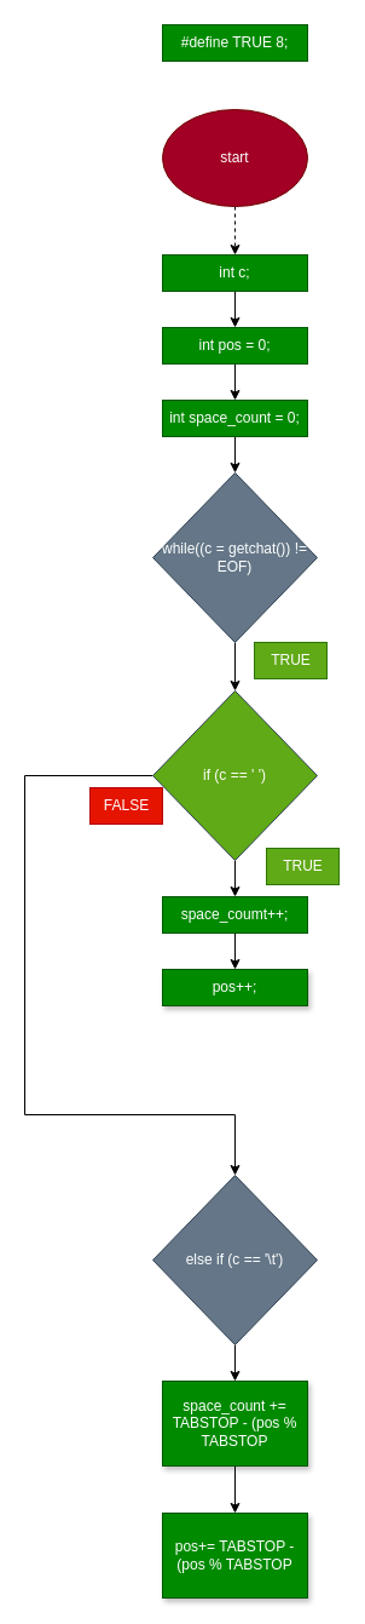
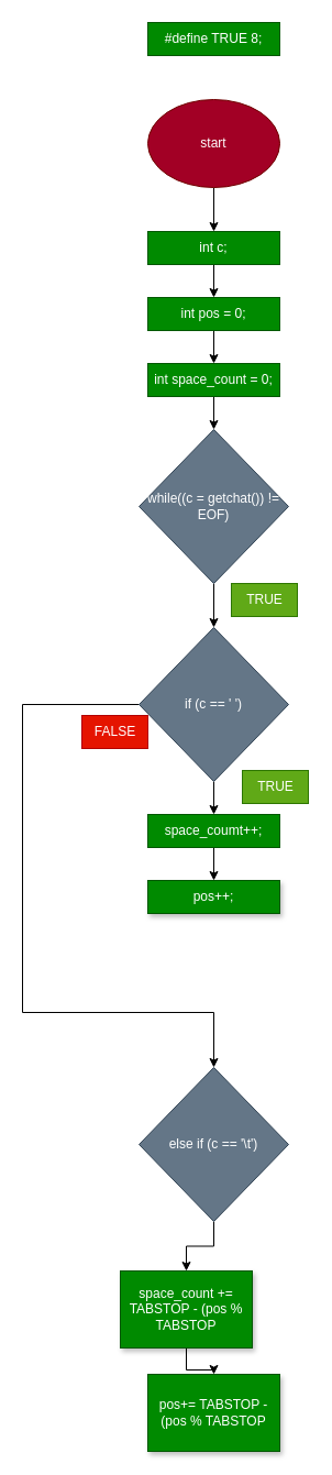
- <mxCell id="2" style="edgeStyle=orthogonalEdgeStyle;rounded=0;orthogonalLoop=1;jettySize=auto;html=1;exitX=0.5;exitY=1;exitDx=0;exitDy=0;entryX=0.5;entryY=0;entryDx=0;entryDy=0;dashed=1;" edge="1" parent="1" source="3" target="5"><mxGeometry relative="1" as="geometry" /></mxCell>
+ <mxCell id="2" style="edgeStyle=orthogonalEdgeStyle;rounded=0;orthogonalLoop=1;jettySize=auto;html=1;exitX=0.5;exitY=1;exitDx=0;exitDy=0;entryX=0.5;entryY=0;entryDx=0;entryDy=0;" edge="1" parent="1" source="3" target="5"><mxGeometry relative="1" as="geometry" /></mxCell>
- <mxCell id="17" value="if (c == ' ')" style="rhombus;whiteSpace=wrap;html=1;fillColor=#60a917;fontColor=#ffffff;strokeColor=#314354;" vertex="1" parent="1"><mxGeometry x="126" y="570" width="136" height="140" as="geometry" /></mxCell>
+ <mxCell id="17" value="if (c == ' ')" style="rhombus;whiteSpace=wrap;html=1;fillColor=#647687;fontColor=#ffffff;strokeColor=#314354;" vertex="1" parent="1"><mxGeometry x="126" y="570" width="136" height="140" as="geometry" /></mxCell>
- <mxCell id="25" value="space_count += TABSTOP - (pos % TABSTOP" style="rounded=0;whiteSpace=wrap;html=1;fillColor=#008a00;fontColor=#ffffff;strokeColor=#005700;shadow=1;" vertex="1" parent="1"><mxGeometry x="134" y="1140" width="120" height="70" as="geometry" /></mxCell>
+ <mxCell id="25" value="space_count += TABSTOP - (pos % TABSTOP" style="rounded=0;whiteSpace=wrap;html=1;fillColor=#008a00;fontColor=#ffffff;strokeColor=#005700;shadow=1;" vertex="1" parent="1"><mxGeometry x="109" y="1155" width="120" height="70" as="geometry" /></mxCell>
